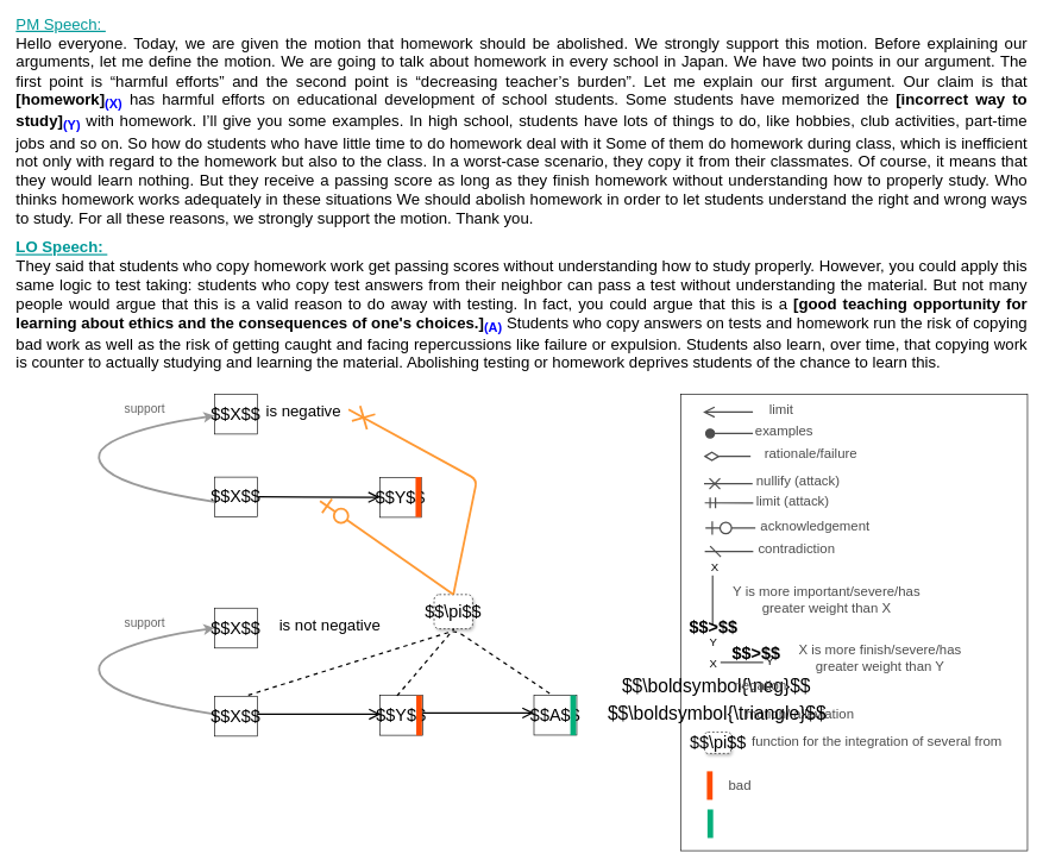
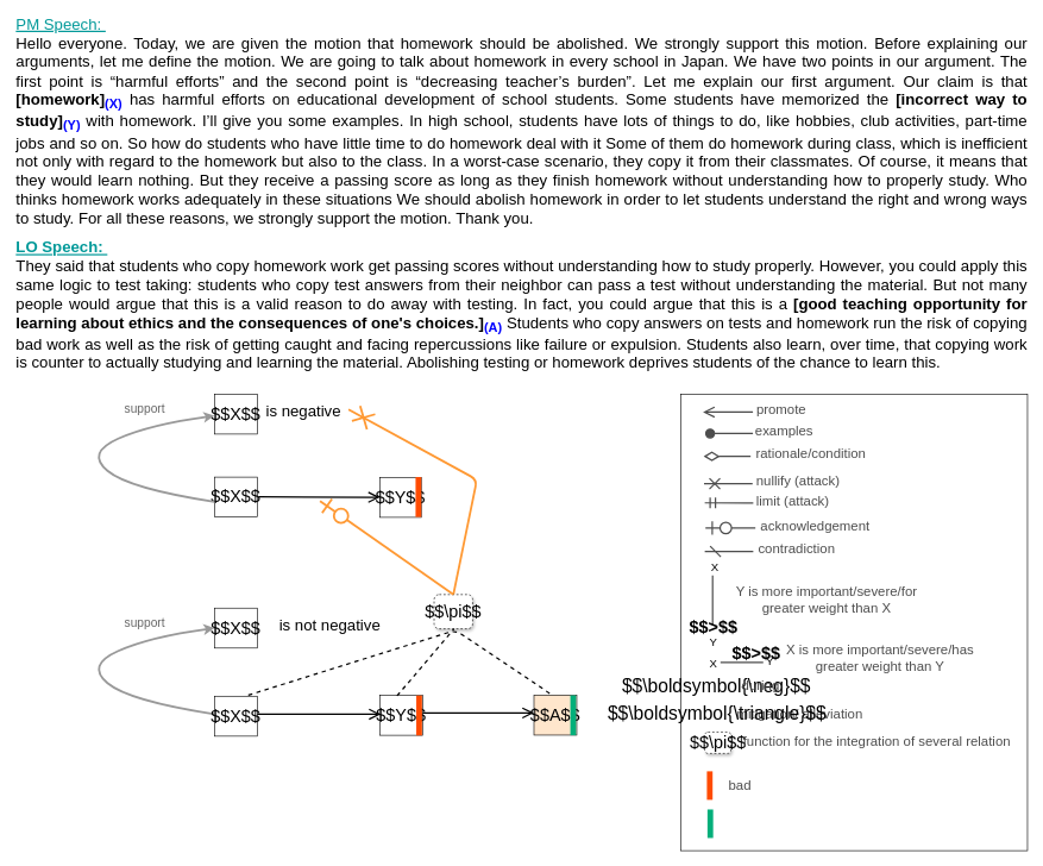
- <mxCell id="38" value="&lt;span style=&quot;font-size: 19px&quot;&gt;limit&lt;/span&gt;" style="text;html=1;strokeColor=none;fillColor=none;align=center;verticalAlign=middle;whiteSpace=wrap;rounded=0;fontColor=#4D4D4D;" vertex="1" parent="1"><mxGeometry x="1055" y="558.25" width="80" height="34" as="geometry" /></mxCell>
+ <mxCell id="38" value="&lt;span style=&quot;font-size: 19px&quot;&gt;promote&lt;/span&gt;" style="text;html=1;strokeColor=none;fillColor=none;align=center;verticalAlign=middle;whiteSpace=wrap;rounded=0;fontColor=#4D4D4D;" vertex="1" parent="1"><mxGeometry x="1055" y="558.25" width="80" height="34" as="geometry" /></mxCell>
- <mxCell id="42" value="&lt;font style=&quot;font-size: 19px&quot;&gt;rationale/failure&lt;/font&gt;" style="text;html=1;strokeColor=none;fillColor=none;align=center;verticalAlign=middle;whiteSpace=wrap;rounded=0;fontColor=#4D4D4D;" vertex="1" parent="1"><mxGeometry x="1051" y="619.25" width="171" height="34" as="geometry" /></mxCell>
+ <mxCell id="42" value="&lt;font style=&quot;font-size: 19px&quot;&gt;rationale/condition&lt;/font&gt;" style="text;html=1;strokeColor=none;fillColor=none;align=center;verticalAlign=middle;whiteSpace=wrap;rounded=0;fontColor=#4D4D4D;" vertex="1" parent="1"><mxGeometry x="1051" y="619.25" width="171" height="34" as="geometry" /></mxCell>
- <mxCell id="32" value="&lt;span style=&quot;font-size: 19px&quot;&gt;Y is more important/severe/has greater weight than X&lt;/span&gt;" style="text;html=1;strokeColor=none;fillColor=none;align=center;verticalAlign=middle;whiteSpace=wrap;rounded=0;fontColor=#4D4D4D;" vertex="1" parent="1"><mxGeometry x="1010.5" y="816" width="294.5" height="50" as="geometry" /></mxCell>
+ <mxCell id="32" value="&lt;span style=&quot;font-size: 19px&quot;&gt;Y is more important/severe/for greater weight than X&lt;/span&gt;" style="text;html=1;strokeColor=none;fillColor=none;align=center;verticalAlign=middle;whiteSpace=wrap;rounded=0;fontColor=#4D4D4D;" vertex="1" parent="1"><mxGeometry x="1010.5" y="816" width="294.5" height="50" as="geometry" /></mxCell>
- <mxCell id="48" value="&lt;span style=&quot;font-size: 19px&quot;&gt;X is more finish/severe/has greater weight&amp;nbsp;&lt;/span&gt;&lt;span style=&quot;font-size: 19px&quot;&gt;than Y&lt;/span&gt;" style="text;html=1;strokeColor=none;fillColor=none;align=center;verticalAlign=middle;whiteSpace=wrap;rounded=0;fontColor=#4D4D4D;" vertex="1" parent="1"><mxGeometry x="1099.5" y="906.25" width="266.5" height="34" as="geometry" /></mxCell>
+ <mxCell id="48" value="&lt;span style=&quot;font-size: 19px&quot;&gt;X is more important/severe/has greater weight&amp;nbsp;&lt;/span&gt;&lt;span style=&quot;font-size: 19px&quot;&gt;than Y&lt;/span&gt;" style="text;html=1;strokeColor=none;fillColor=none;align=center;verticalAlign=middle;whiteSpace=wrap;rounded=0;fontColor=#4D4D4D;" vertex="1" parent="1"><mxGeometry x="1099.5" y="906.25" width="266.5" height="34" as="geometry" /></mxCell>
- <mxCell id="57" value="&lt;span style=&quot;font-size: 19px&quot;&gt;negation&lt;/span&gt;" style="text;html=1;strokeColor=none;fillColor=none;align=center;verticalAlign=middle;whiteSpace=wrap;rounded=0;fontColor=#4D4D4D;" vertex="1" parent="1"><mxGeometry x="1026" y="943.5" width="80" height="34" as="geometry" /></mxCell>
+ <mxCell id="57" value="&lt;span style=&quot;font-size: 19px&quot;&gt;during&lt;/span&gt;" style="text;html=1;strokeColor=none;fillColor=none;align=center;verticalAlign=middle;whiteSpace=wrap;rounded=0;fontColor=#4D4D4D;" vertex="1" parent="1"><mxGeometry x="1026" y="943.5" width="80" height="34" as="geometry" /></mxCell>
- <mxCell id="54" value="&lt;span style=&quot;font-size: 19px&quot;&gt;motion/&amp;nbsp;&lt;/span&gt;&lt;span style=&quot;font-size: 19px&quot;&gt;alleviation&lt;/span&gt;" style="text;html=1;strokeColor=none;fillColor=none;align=center;verticalAlign=middle;whiteSpace=wrap;rounded=0;fontColor=#4D4D4D;" vertex="1" parent="1"><mxGeometry x="1028.25" y="983.5" width="186" height="34" as="geometry" /></mxCell>
+ <mxCell id="54" value="&lt;span style=&quot;font-size: 19px&quot;&gt;mitigation/&amp;nbsp;&lt;/span&gt;&lt;span style=&quot;font-size: 19px&quot;&gt;alleviation&lt;/span&gt;" style="text;html=1;strokeColor=none;fillColor=none;align=center;verticalAlign=middle;whiteSpace=wrap;rounded=0;fontColor=#4D4D4D;" vertex="1" parent="1"><mxGeometry x="1028.25" y="983.5" width="186" height="34" as="geometry" /></mxCell>
- <mxCell id="21" value="&lt;font style=&quot;font-size: 24px&quot;&gt;$$A$$&lt;/font&gt;" style="whiteSpace=wrap;html=1;align=center;" parent="1" vertex="1"><mxGeometry x="748" y="974" width="60" height="56" as="geometry" /></mxCell>
+ <mxCell id="21" value="&lt;font style=&quot;font-size: 24px&quot;&gt;$$A$$&lt;/font&gt;" style="whiteSpace=wrap;html=1;align=center;fillColor=#ffe6cc;" parent="1" vertex="1"><mxGeometry x="748" y="974" width="60" height="56" as="geometry" /></mxCell>
- <mxCell id="59" value="&lt;span style=&quot;font-size: 19px&quot;&gt;function for the integration of several from&lt;/span&gt;" style="text;html=1;strokeColor=none;fillColor=none;align=center;verticalAlign=middle;whiteSpace=wrap;rounded=0;fontColor=#4D4D4D;" vertex="1" parent="1"><mxGeometry x="1028.25" y="1021.75" width="401.75" height="34" as="geometry" /></mxCell>
+ <mxCell id="59" value="&lt;span style=&quot;font-size: 19px&quot;&gt;function for the integration of several relation&lt;/span&gt;" style="text;html=1;strokeColor=none;fillColor=none;align=center;verticalAlign=middle;whiteSpace=wrap;rounded=0;fontColor=#4D4D4D;" vertex="1" parent="1"><mxGeometry x="1028.25" y="1021.75" width="401.75" height="34" as="geometry" /></mxCell>
